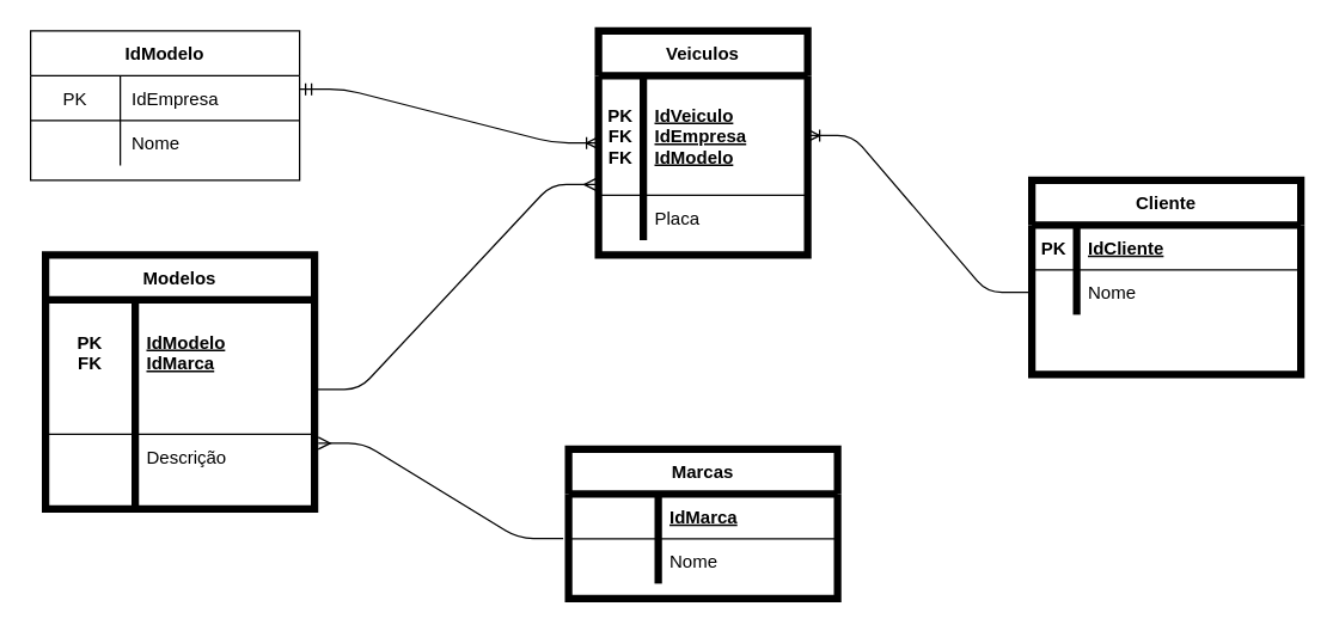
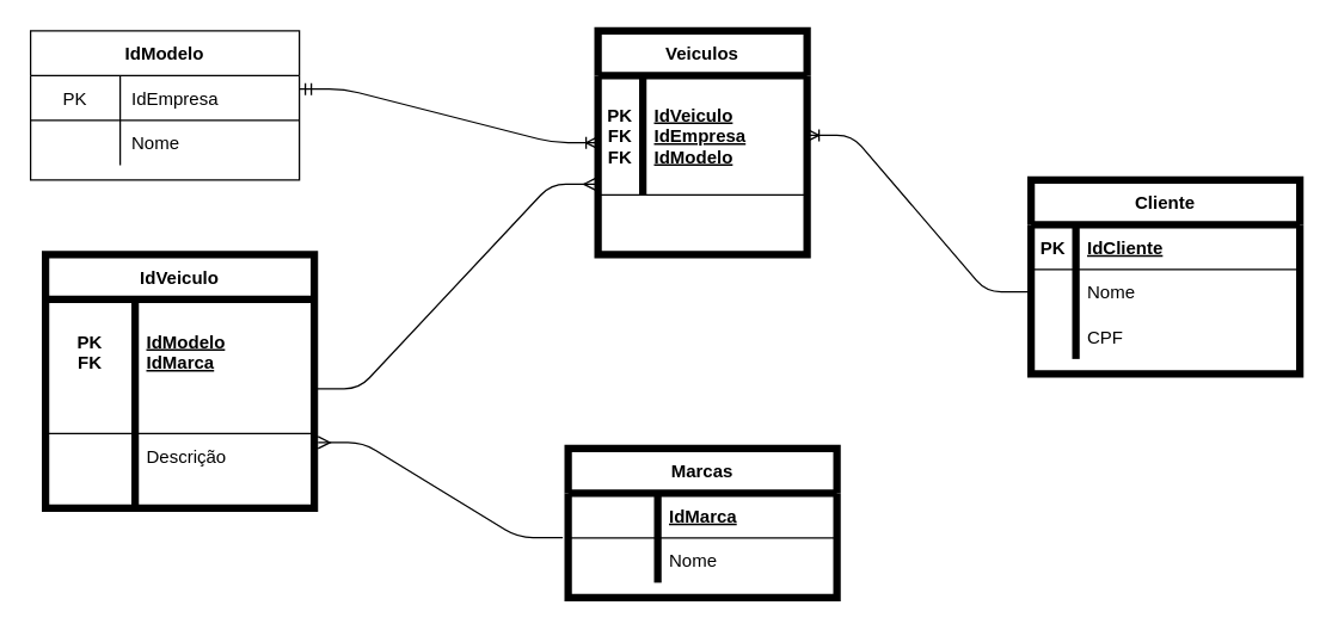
- <mxCell id="17" value="Placa" style="shape=partialRectangle;connectable=0;fillColor=none;top=0;left=0;bottom=0;right=0;align=left;spacingLeft=6;overflow=hidden;" vertex="1" parent="15"><mxGeometry x="30" width="110" height="30" as="geometry" /></mxCell>
- <mxCell id="18" value="Modelos" style="shape=table;startSize=30;container=1;collapsible=1;childLayout=tableLayout;fixedRows=1;rowLines=0;fontStyle=1;align=center;resizeLast=1;strokeWidth=5;" vertex="1" parent="1"><mxGeometry x="30" y="170" width="180" height="170" as="geometry" /></mxCell>
+ <mxCell id="18" value="IdVeiculo" style="shape=table;startSize=30;container=1;collapsible=1;childLayout=tableLayout;fixedRows=1;rowLines=0;fontStyle=1;align=center;resizeLast=1;strokeWidth=5;" vertex="1" parent="1"><mxGeometry x="30" y="170" width="180" height="170" as="geometry" /></mxCell>
+ <mxCell id="48" value="CPF" style="shape=partialRectangle;connectable=0;fillColor=none;top=0;left=0;bottom=0;right=0;align=left;spacingLeft=6;overflow=hidden;" vertex="1" parent="46"><mxGeometry x="30" width="150" height="30" as="geometry" /></mxCell>
